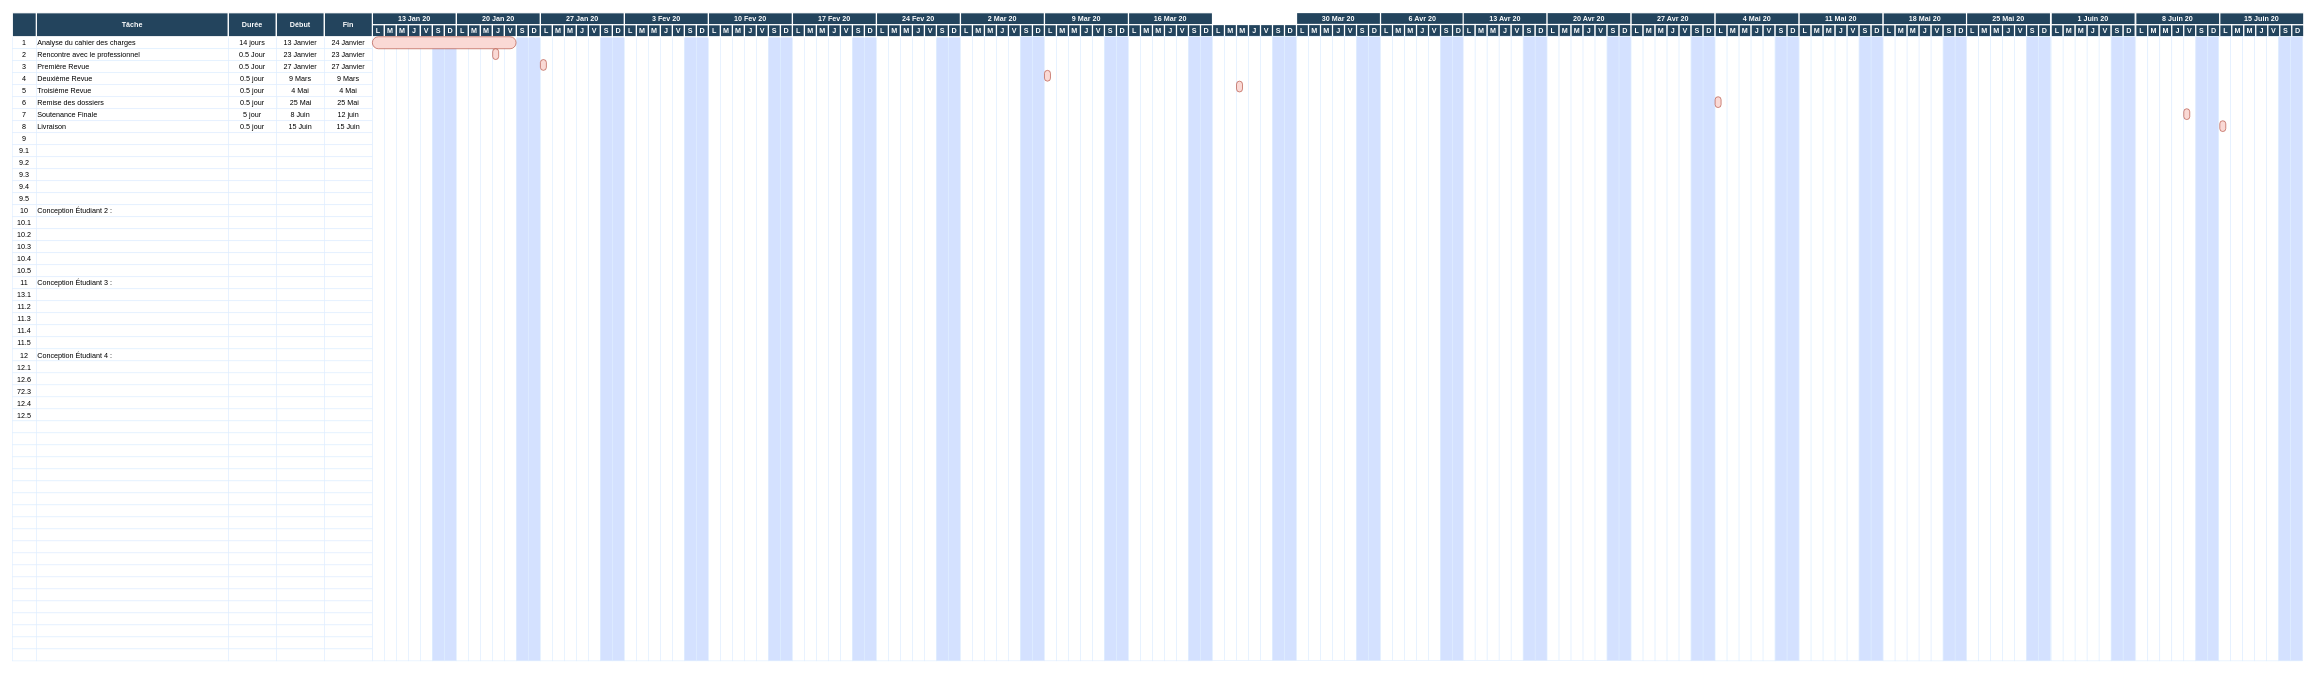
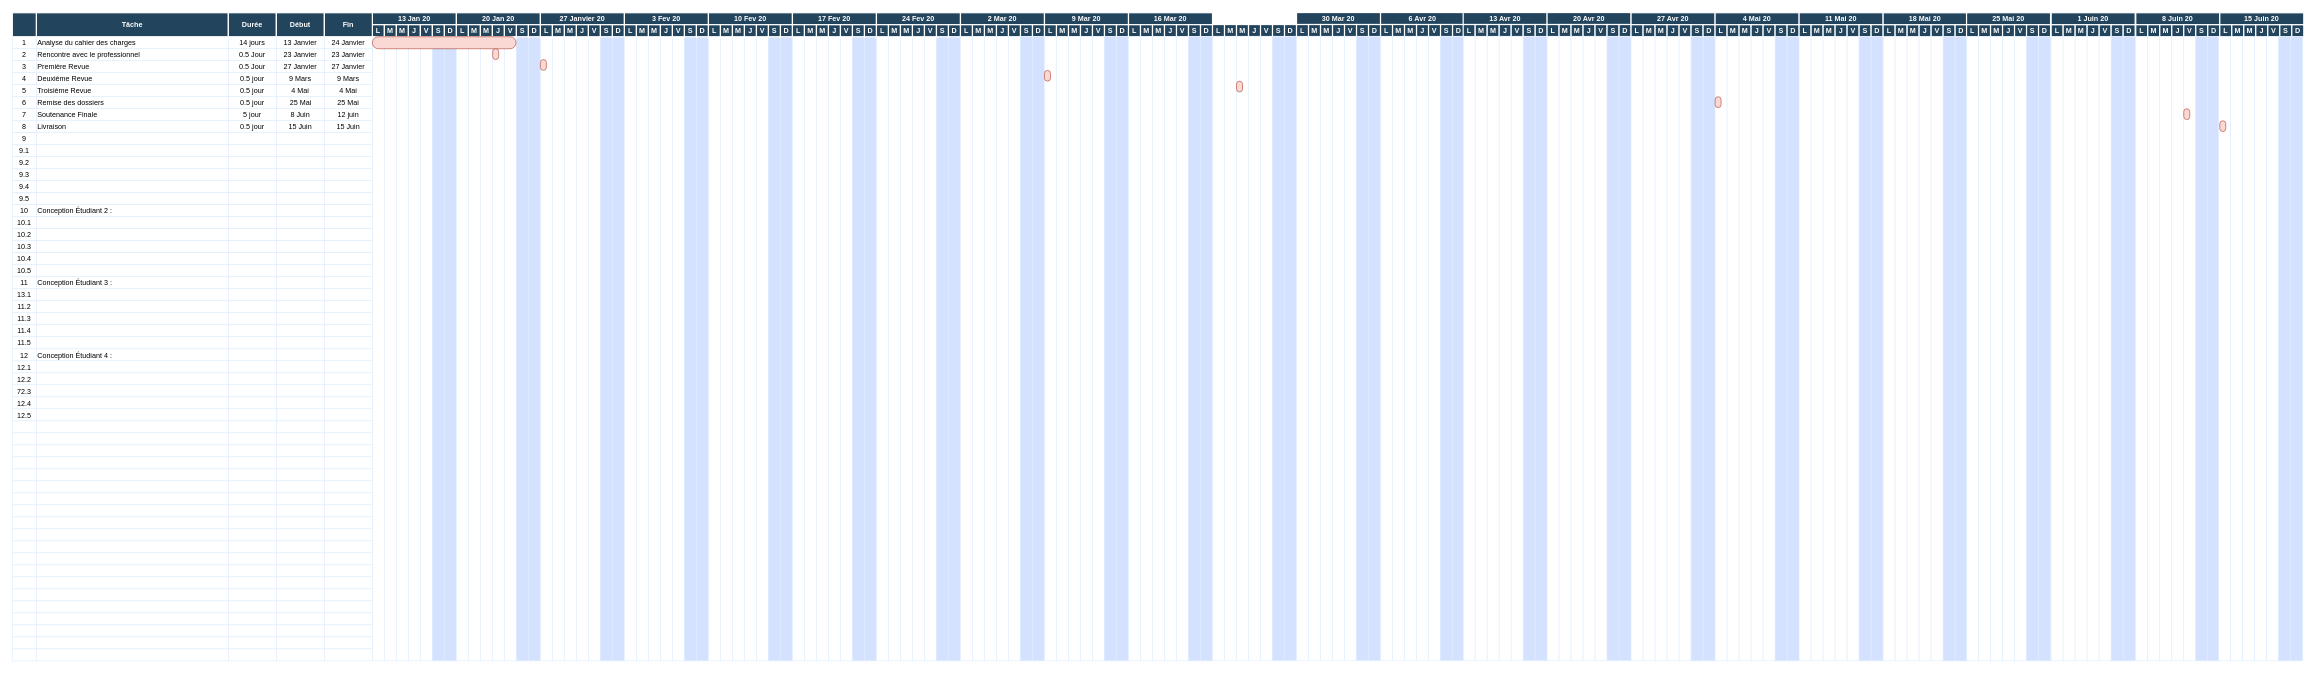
- <mxCell id="202" value="27 Jan 20" style="fillColor=#23445D;strokeColor=#FFFFFF;strokeWidth=2;fontColor=#FFFFFF;fontStyle=1" parent="1" vertex="1"><mxGeometry x="900" y="20.65" width="140" height="20" as="geometry" /></mxCell>
+ <mxCell id="202" value="27 Janvier 20" style="fillColor=#23445D;strokeColor=#FFFFFF;strokeWidth=2;fontColor=#FFFFFF;fontStyle=1" parent="1" vertex="1"><mxGeometry x="900" y="20.65" width="140" height="20" as="geometry" /></mxCell>
- <mxCell id="500" value="12.6" style="strokeColor=#DEEDFF" vertex="1" parent="1"><mxGeometry x="20" y="620.72" width="40" height="20" as="geometry" /></mxCell>
+ <mxCell id="500" value="12.2" style="strokeColor=#DEEDFF" vertex="1" parent="1"><mxGeometry x="20" y="620.72" width="40" height="20" as="geometry" /></mxCell>
